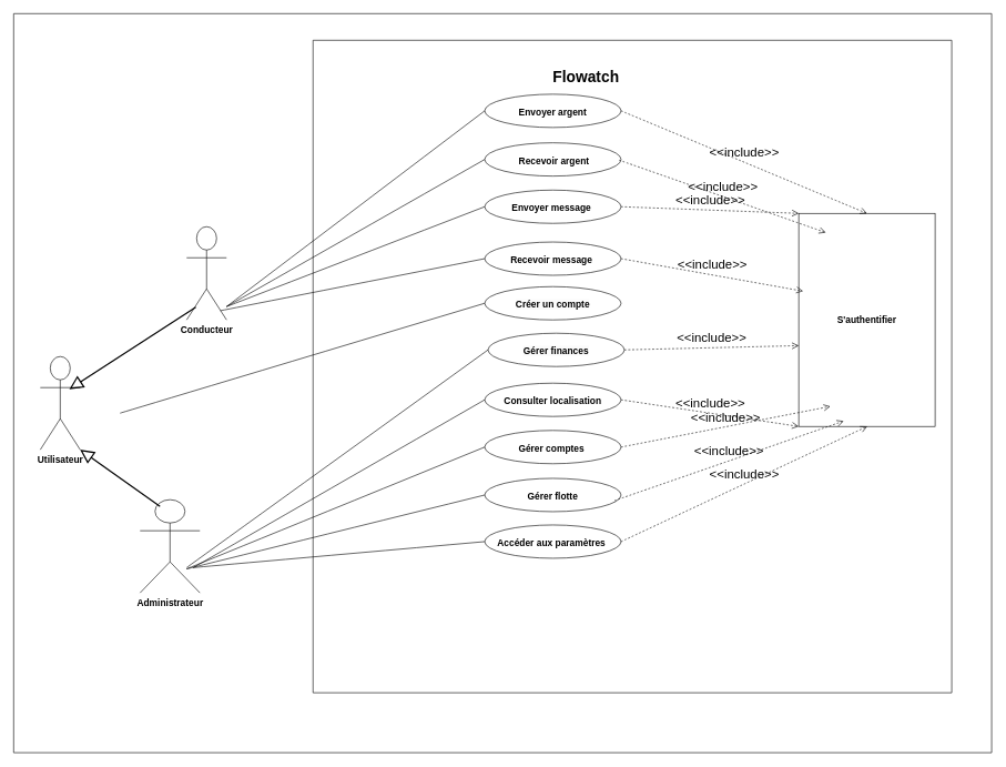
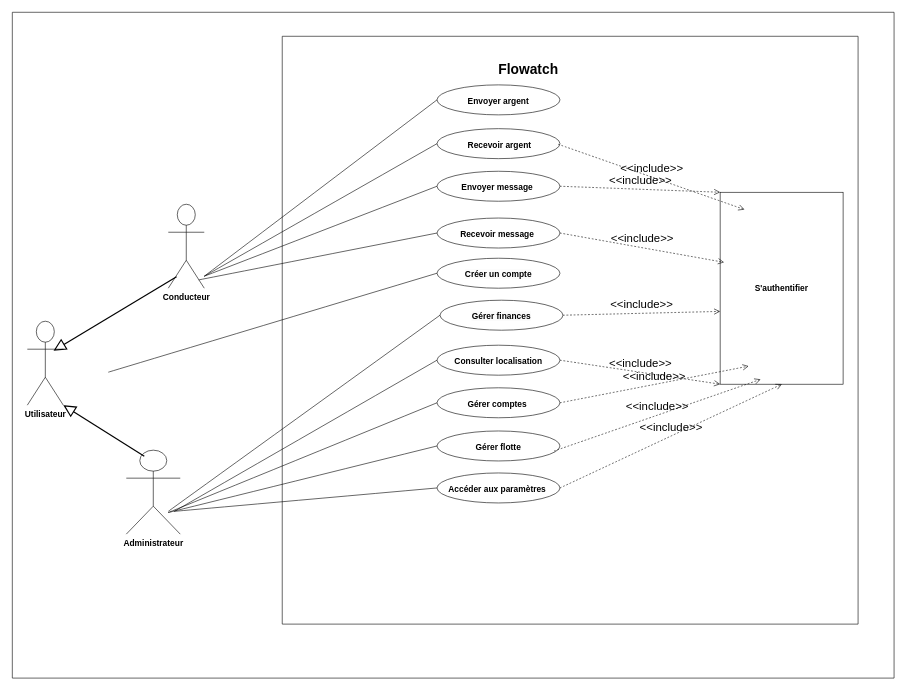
- <mxCell id="14" value="&lt;font style=&quot;font-size: 19px;&quot;&gt;&amp;lt;&amp;lt;include&amp;gt;&amp;gt;&lt;/font&gt;" style="html=1;verticalAlign=bottom;labelBackgroundColor=none;endArrow=open;endFill=0;dashed=1;rounded=0;fontSize=12;startSize=8;endSize=8;curved=1;exitX=1;exitY=0.5;exitDx=0;exitDy=0;entryX=0.5;entryY=0;entryDx=0;entryDy=0;" parent="2" source="4" target="13" edge="1"><mxGeometry width="160" relative="1" as="geometry"><mxPoint x="473" y="701" as="sourcePoint" /><mxPoint x="803" y="438" as="targetPoint" /></mxGeometry></mxCell>
- <mxCell id="35" value="Utilisateur" style="shape=umlActor;verticalLabelPosition=bottom;verticalAlign=top;html=1;fontSize=14;fontStyle=1" parent="1" vertex="1"><mxGeometry x="60" y="535" width="60" height="140" as="geometry" /></mxCell>
+ <mxCell id="35" value="Utilisateur" style="shape=umlActor;verticalLabelPosition=bottom;verticalAlign=top;html=1;fontSize=14;fontStyle=1" parent="1" vertex="1"><mxGeometry x="45" y="535" width="60" height="140" as="geometry" /></mxCell>
